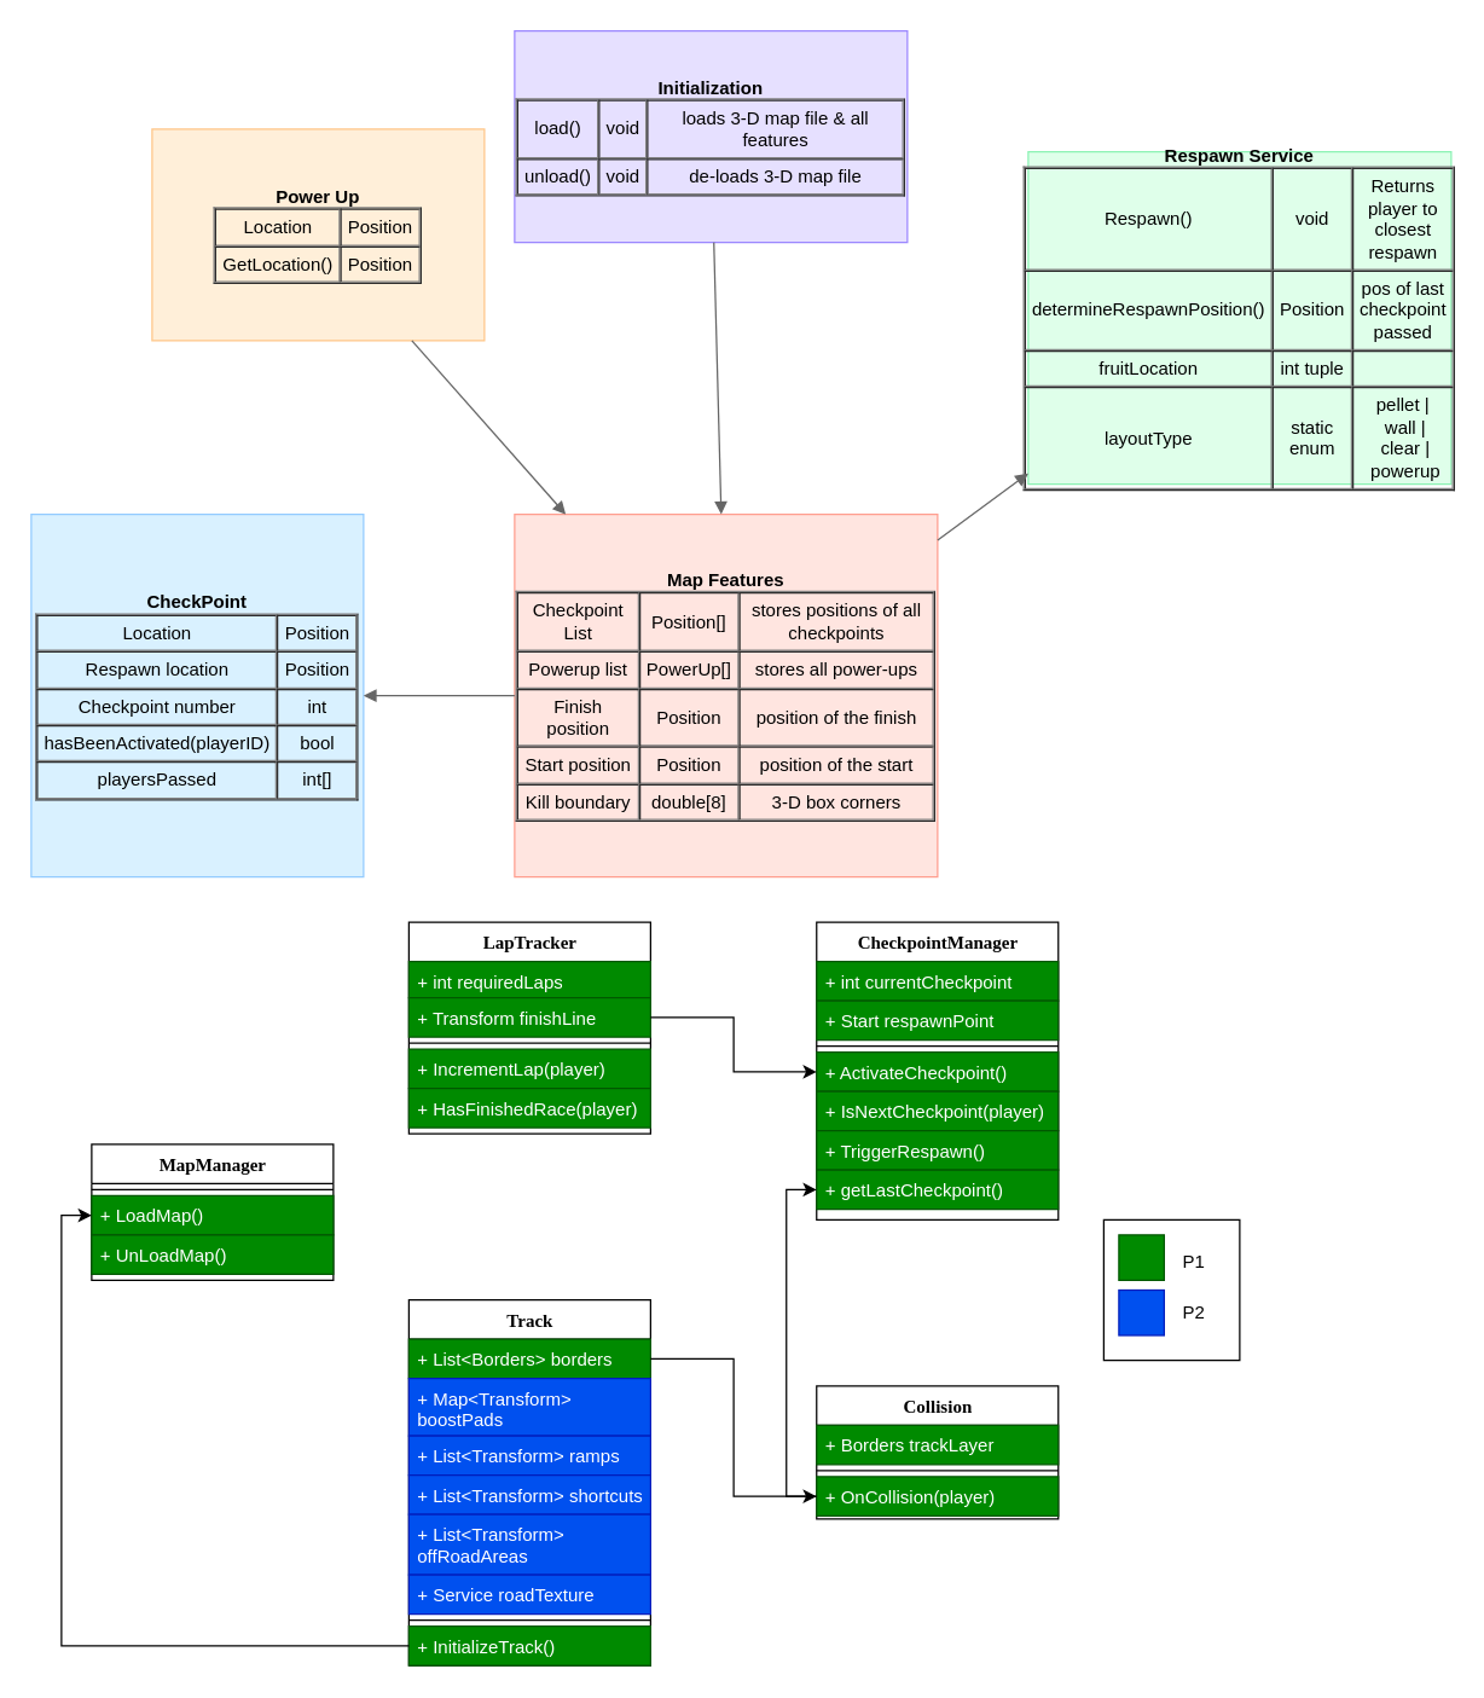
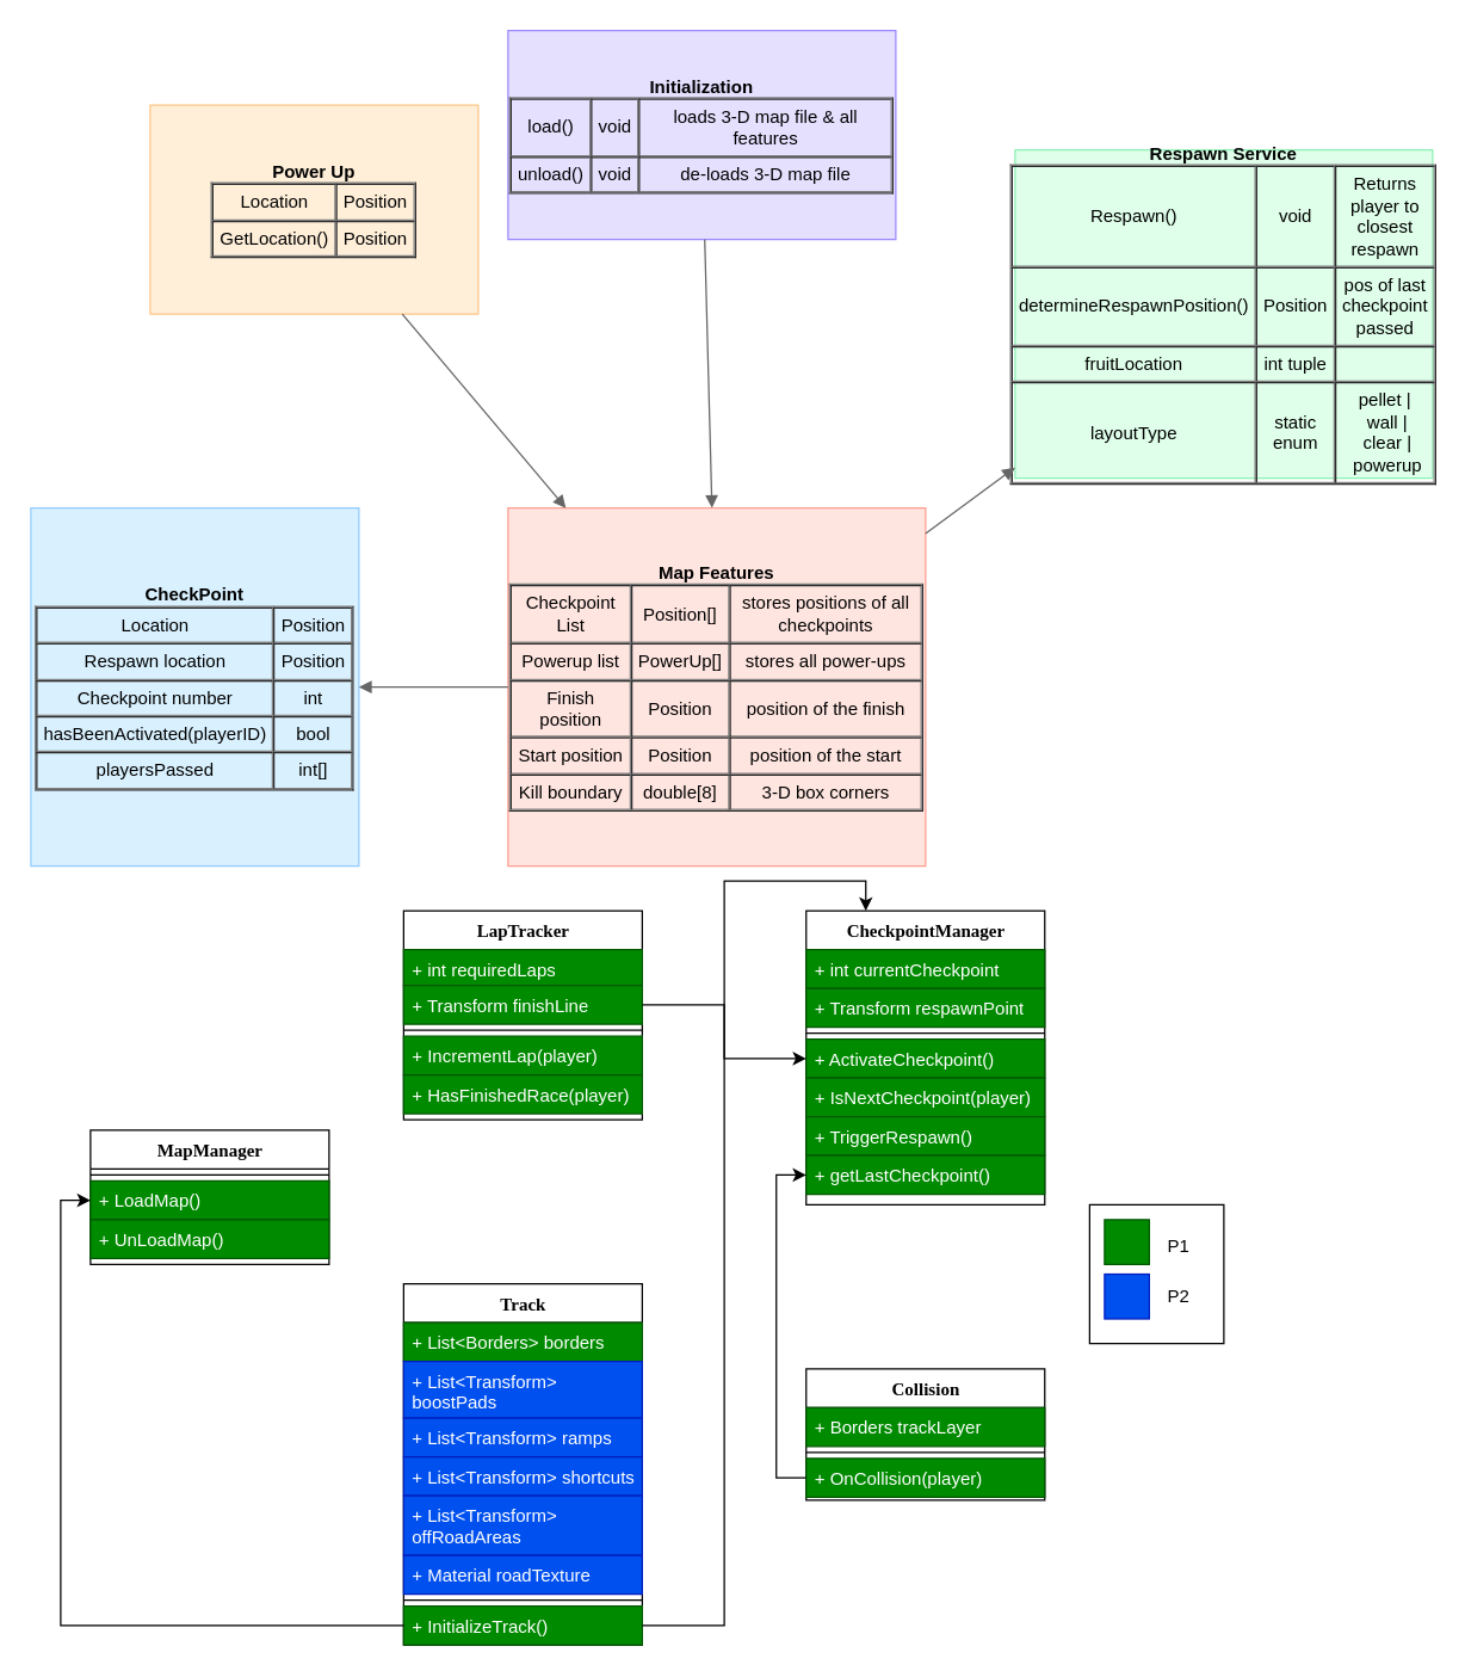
- <mxCell id="3" value="&lt;b&gt;Power Up&lt;/b&gt;&lt;br/&gt;&lt;table border=&quot;1&quot; cellpadding=&quot;4&quot; cellspacing=&quot;0&quot;&gt;&lt;tr&gt;&lt;td&gt;Location&lt;/td&gt;&lt;td&gt;Position&lt;/td&gt;&lt;/tr&gt;&lt;tr&gt;&lt;td&gt;GetLocation()&lt;/td&gt;&lt;td&gt;Position&lt;/td&gt;&lt;/tr&gt;&lt;/table&gt;" style="rounded=0;whiteSpace=wrap;html=1;fillColor=#FFEFD9;strokeColor=#FFC688;" parent="1" vertex="1"><mxGeometry x="100" y="85" width="220" height="140" as="geometry" /></mxCell>
+ <mxCell id="3" value="&lt;b&gt;Power Up&lt;/b&gt;&lt;br/&gt;&lt;table border=&quot;1&quot; cellpadding=&quot;4&quot; cellspacing=&quot;0&quot;&gt;&lt;tr&gt;&lt;td&gt;Location&lt;/td&gt;&lt;td&gt;Position&lt;/td&gt;&lt;/tr&gt;&lt;tr&gt;&lt;td&gt;GetLocation()&lt;/td&gt;&lt;td&gt;Position&lt;/td&gt;&lt;/tr&gt;&lt;/table&gt;" style="rounded=0;whiteSpace=wrap;html=1;fillColor=#FFEFD9;strokeColor=#FFC688;" parent="1" vertex="1"><mxGeometry x="100" y="70" width="220" height="140" as="geometry" /></mxCell>
+ <mxCell id="46" style="edgeStyle=orthogonalEdgeStyle;rounded=0;orthogonalLoop=1;jettySize=auto;html=1;exitX=1;exitY=0.5;exitDx=0;exitDy=0;entryX=0.25;entryY=0;entryDx=0;entryDy=0;labelBackgroundColor=none;fontColor=default;" edge="1" parent="1" source="41" target="21"><mxGeometry relative="1" as="geometry" /></mxCell>
- <mxCell id="23" value="+ Start respawnPoint" style="text;html=1;strokeColor=#005700;fillColor=#008a00;align=left;verticalAlign=top;spacingLeft=4;spacingRight=4;whiteSpace=wrap;overflow=hidden;rotatable=0;points=[[0,0.5],[1,0.5]];portConstraint=eastwest;labelBackgroundColor=none;fontColor=#ffffff;" vertex="1" parent="21"><mxGeometry y="52" width="160" height="26" as="geometry" /></mxCell>
+ <mxCell id="23" value="+ Transform respawnPoint" style="text;html=1;strokeColor=#005700;fillColor=#008a00;align=left;verticalAlign=top;spacingLeft=4;spacingRight=4;whiteSpace=wrap;overflow=hidden;rotatable=0;points=[[0,0.5],[1,0.5]];portConstraint=eastwest;labelBackgroundColor=none;fontColor=#ffffff;" vertex="1" parent="21"><mxGeometry y="52" width="160" height="26" as="geometry" /></mxCell>
- <mxCell id="44" style="edgeStyle=orthogonalEdgeStyle;rounded=0;orthogonalLoop=1;jettySize=auto;html=1;exitX=1;exitY=0.5;exitDx=0;exitDy=0;entryX=0;entryY=0.5;entryDx=0;entryDy=0;labelBackgroundColor=none;fontColor=default;" edge="1" parent="1" source="34" target="32"><mxGeometry relative="1" as="geometry" /></mxCell>
- <mxCell id="35" value="+ Map&amp;lt;Transform&amp;gt; boostPads" style="text;html=1;strokeColor=#001DBC;fillColor=#0050ef;align=left;verticalAlign=top;spacingLeft=4;spacingRight=4;whiteSpace=wrap;overflow=hidden;rotatable=0;points=[[0,0.5],[1,0.5]];portConstraint=eastwest;labelBackgroundColor=none;fontColor=#ffffff;" vertex="1" parent="33"><mxGeometry y="52" width="160" height="38" as="geometry" /></mxCell>
+ <mxCell id="35" value="+ List&amp;lt;Transform&amp;gt; boostPads" style="text;html=1;strokeColor=#001DBC;fillColor=#0050ef;align=left;verticalAlign=top;spacingLeft=4;spacingRight=4;whiteSpace=wrap;overflow=hidden;rotatable=0;points=[[0,0.5],[1,0.5]];portConstraint=eastwest;labelBackgroundColor=none;fontColor=#ffffff;" vertex="1" parent="33"><mxGeometry y="52" width="160" height="38" as="geometry" /></mxCell>
- <mxCell id="39" value="+ Service roadTexture" style="text;html=1;strokeColor=#001DBC;fillColor=#0050ef;align=left;verticalAlign=top;spacingLeft=4;spacingRight=4;whiteSpace=wrap;overflow=hidden;rotatable=0;points=[[0,0.5],[1,0.5]];portConstraint=eastwest;labelBackgroundColor=none;fontColor=#ffffff;" vertex="1" parent="33"><mxGeometry y="182" width="160" height="26" as="geometry" /></mxCell>
+ <mxCell id="39" value="+ Material roadTexture" style="text;html=1;strokeColor=#001DBC;fillColor=#0050ef;align=left;verticalAlign=top;spacingLeft=4;spacingRight=4;whiteSpace=wrap;overflow=hidden;rotatable=0;points=[[0,0.5],[1,0.5]];portConstraint=eastwest;labelBackgroundColor=none;fontColor=#ffffff;" vertex="1" parent="33"><mxGeometry y="182" width="160" height="26" as="geometry" /></mxCell>
